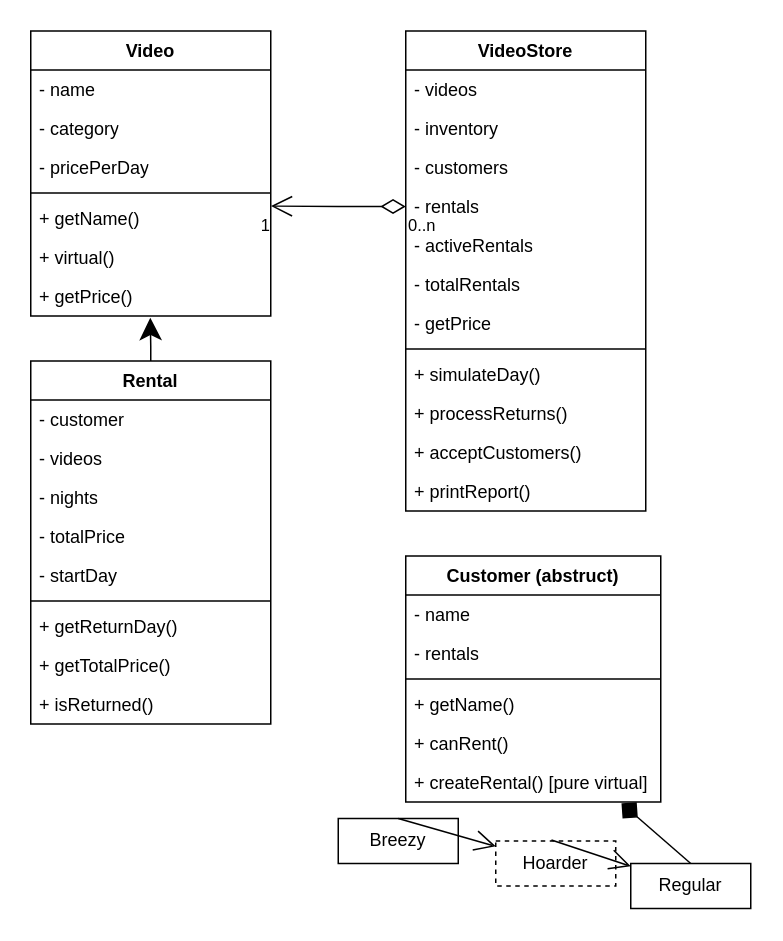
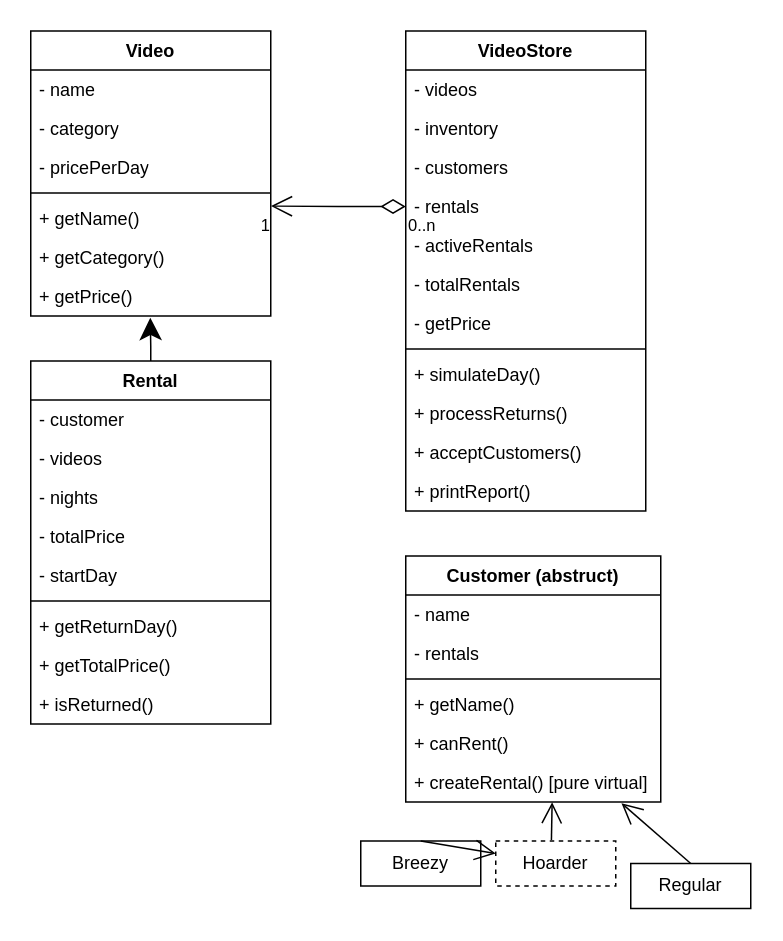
- <mxCell id="8" value="&lt;div&gt;+ virtual()&lt;/div&gt;" style="text;strokeColor=none;fillColor=none;align=left;verticalAlign=top;spacingLeft=4;spacingRight=4;overflow=hidden;rotatable=0;points=[[0,0.5],[1,0.5]];portConstraint=eastwest;whiteSpace=wrap;html=1;" vertex="1" parent="2"><mxGeometry y="138" width="160" height="26" as="geometry" /></mxCell>
+ <mxCell id="8" value="&lt;div&gt;+ getCategory()&lt;/div&gt;" style="text;strokeColor=none;fillColor=none;align=left;verticalAlign=top;spacingLeft=4;spacingRight=4;overflow=hidden;rotatable=0;points=[[0,0.5],[1,0.5]];portConstraint=eastwest;whiteSpace=wrap;html=1;" vertex="1" parent="2"><mxGeometry y="138" width="160" height="26" as="geometry" /></mxCell>
- <mxCell id="33" value="" style="endArrow=diamond;endFill=1;endSize=12;html=1;rounded=0;exitX=0.5;exitY=0;exitDx=0;exitDy=0;entryX=0.846;entryY=1.031;entryDx=0;entryDy=0;entryPerimeter=0;" edge="1" parent="1" source="30" target="27"><mxGeometry width="160" relative="1" as="geometry"><mxPoint x="350" y="500" as="sourcePoint" /><mxPoint x="510" y="500" as="targetPoint" /></mxGeometry></mxCell>
+ <mxCell id="33" value="" style="endArrow=open;endFill=1;endSize=12;html=1;rounded=0;exitX=0.5;exitY=0;exitDx=0;exitDy=0;entryX=0.846;entryY=1.031;entryDx=0;entryDy=0;entryPerimeter=0;" edge="1" parent="1" source="30" target="27"><mxGeometry width="160" relative="1" as="geometry"><mxPoint x="350" y="500" as="sourcePoint" /><mxPoint x="510" y="500" as="targetPoint" /></mxGeometry></mxCell>
- <mxCell id="28" value="Breezy" style="html=1;whiteSpace=wrap;" vertex="1" parent="1"><mxGeometry x="225" y="545" width="80" height="30" as="geometry" /></mxCell>
+ <mxCell id="28" value="Breezy" style="html=1;whiteSpace=wrap;" vertex="1" parent="1"><mxGeometry x="240" y="560" width="80" height="30" as="geometry" /></mxCell>
- <mxCell id="32" value="" style="endArrow=open;endFill=1;endSize=12;html=1;rounded=0;exitX=0.464;exitY=-0.021;exitDx=0;exitDy=0;exitPerimeter=0;" edge="1" parent="1" source="29" target="30"><mxGeometry width="160" relative="1" as="geometry"><mxPoint x="366" y="558" as="sourcePoint" /><mxPoint x="460" y="530" as="targetPoint" /></mxGeometry></mxCell>
+ <mxCell id="32" value="" style="endArrow=open;endFill=1;endSize=12;html=1;rounded=0;exitX=0.464;exitY=-0.021;exitDx=0;exitDy=0;exitPerimeter=0;entryX=0.574;entryY=1.005;entryDx=0;entryDy=0;entryPerimeter=0;" edge="1" parent="1" source="29" target="27"><mxGeometry width="160" relative="1" as="geometry"><mxPoint x="366" y="558" as="sourcePoint" /><mxPoint x="460" y="530" as="targetPoint" /></mxGeometry></mxCell>
